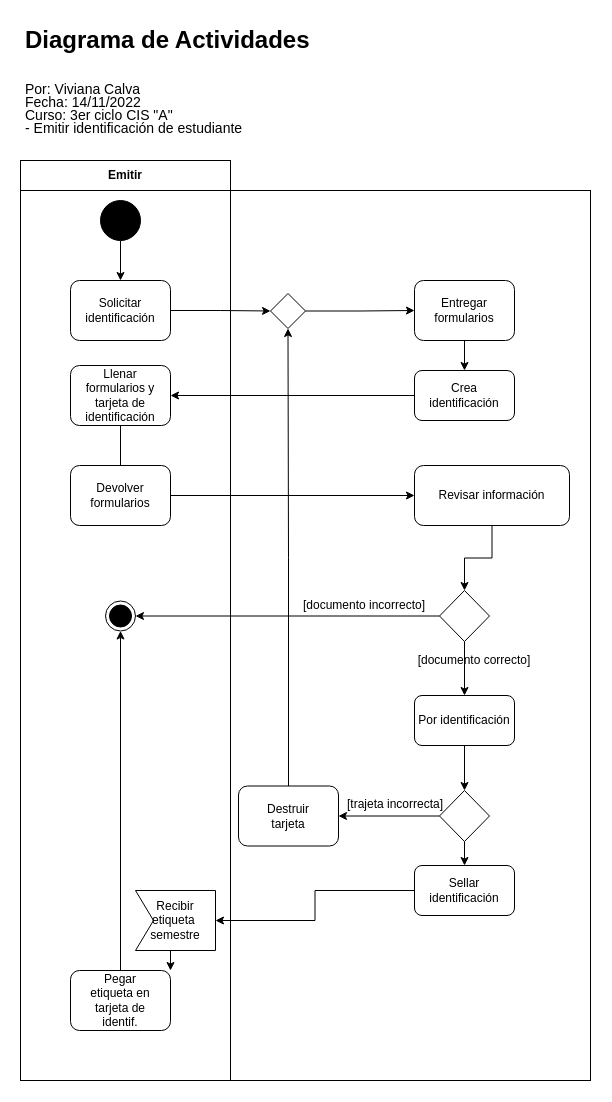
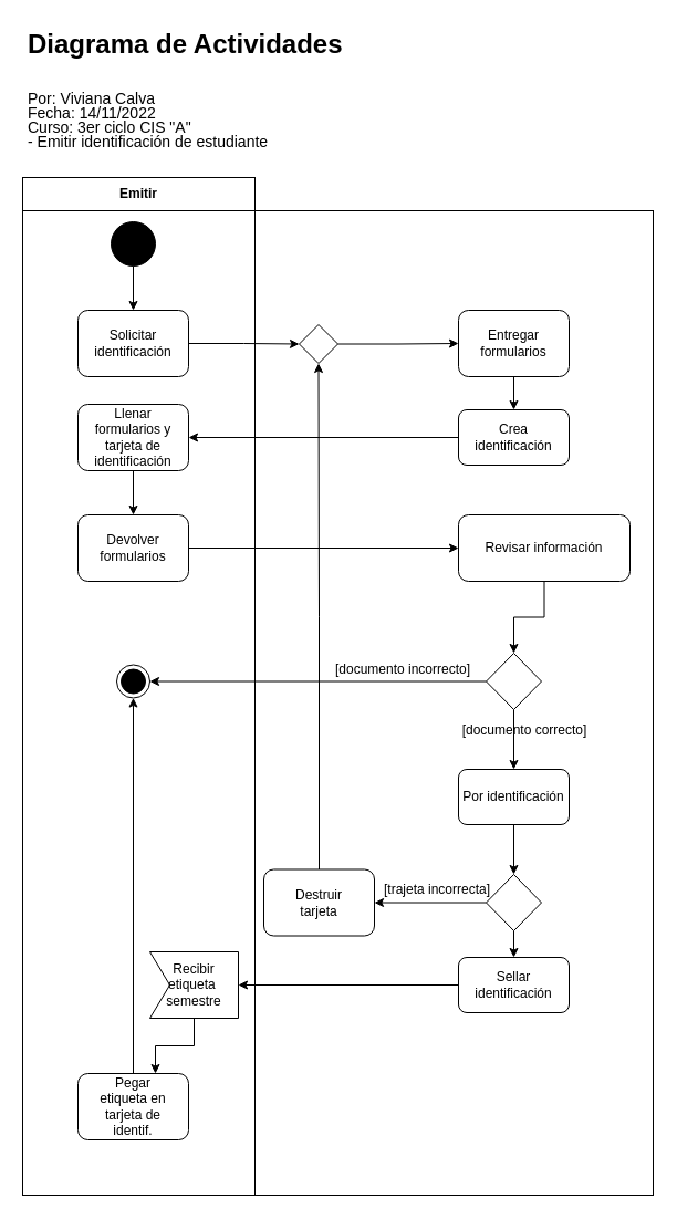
- <mxCell id="11" style="edgeStyle=orthogonalEdgeStyle;rounded=0;orthogonalLoop=1;jettySize=auto;html=1;exitX=0.5;exitY=1;exitDx=0;exitDy=0;endArrow=none;" edge="1" parent="1" source="12" target="14"><mxGeometry relative="1" as="geometry" /></mxCell>
+ <mxCell id="11" style="edgeStyle=orthogonalEdgeStyle;rounded=0;orthogonalLoop=1;jettySize=auto;html=1;exitX=0.5;exitY=1;exitDx=0;exitDy=0;" edge="1" parent="1" source="12" target="14"><mxGeometry relative="1" as="geometry" /></mxCell>
- <mxCell id="37" value="Recibir &#10;etiqueta &#10;semestre" style="shape=mxgraph.sysml.accEvent;flipH=1;whiteSpace=wrap;align=center;strokeColor=#000000;fillColor=none;direction=west;" vertex="1" parent="1"><mxGeometry x="135" y="890" width="80" height="60" as="geometry" /></mxCell>
+ <mxCell id="37" value="Recibir &#10;etiqueta &#10;semestre" style="shape=mxgraph.sysml.accEvent;flipH=1;whiteSpace=wrap;align=center;strokeColor=#000000;fillColor=none;direction=west;" vertex="1" parent="1"><mxGeometry x="135" y="860" width="80" height="60" as="geometry" /></mxCell>
